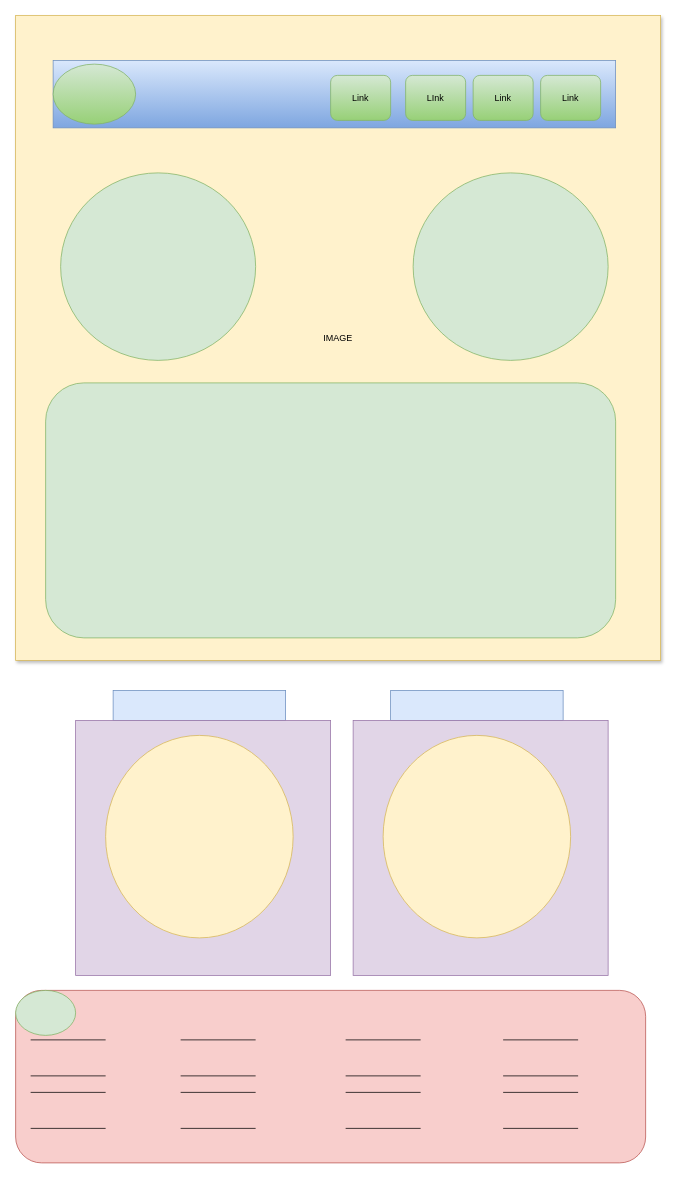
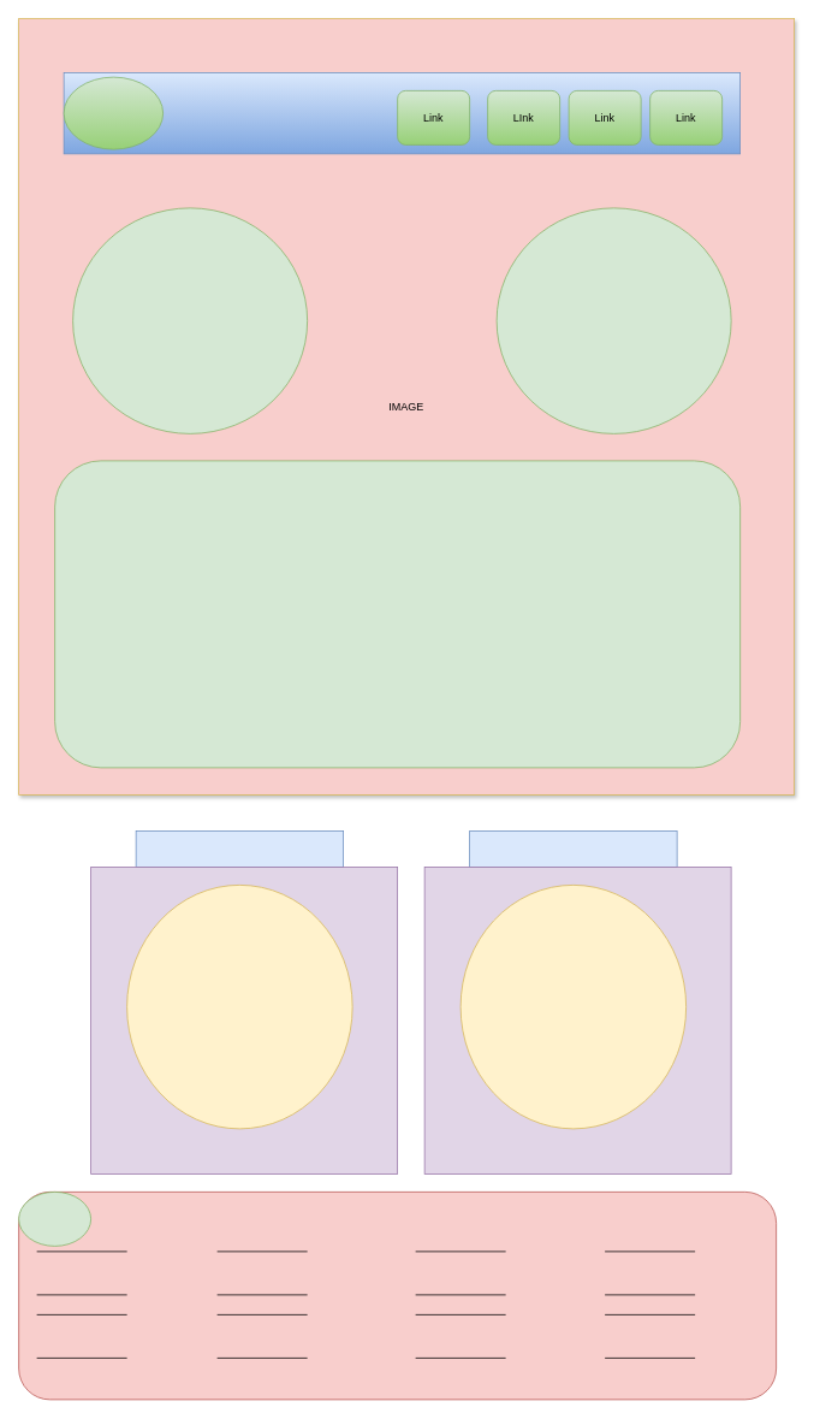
- <mxCell id="2" value="IMAGE" style="whiteSpace=wrap;html=1;aspect=fixed;shadow=1;fillColor=#fff2cc;strokeColor=#d6b656;" vertex="1" parent="1"><mxGeometry y="20" width="860" height="860" as="geometry" x="20" /></mxCell>
+ <mxCell id="2" value="IMAGE" style="whiteSpace=wrap;html=1;aspect=fixed;shadow=1;fillColor=#f8cecc;strokeColor=#d6b656;" vertex="1" parent="1"><mxGeometry y="20" width="860" height="860" as="geometry" x="20" /></mxCell>
